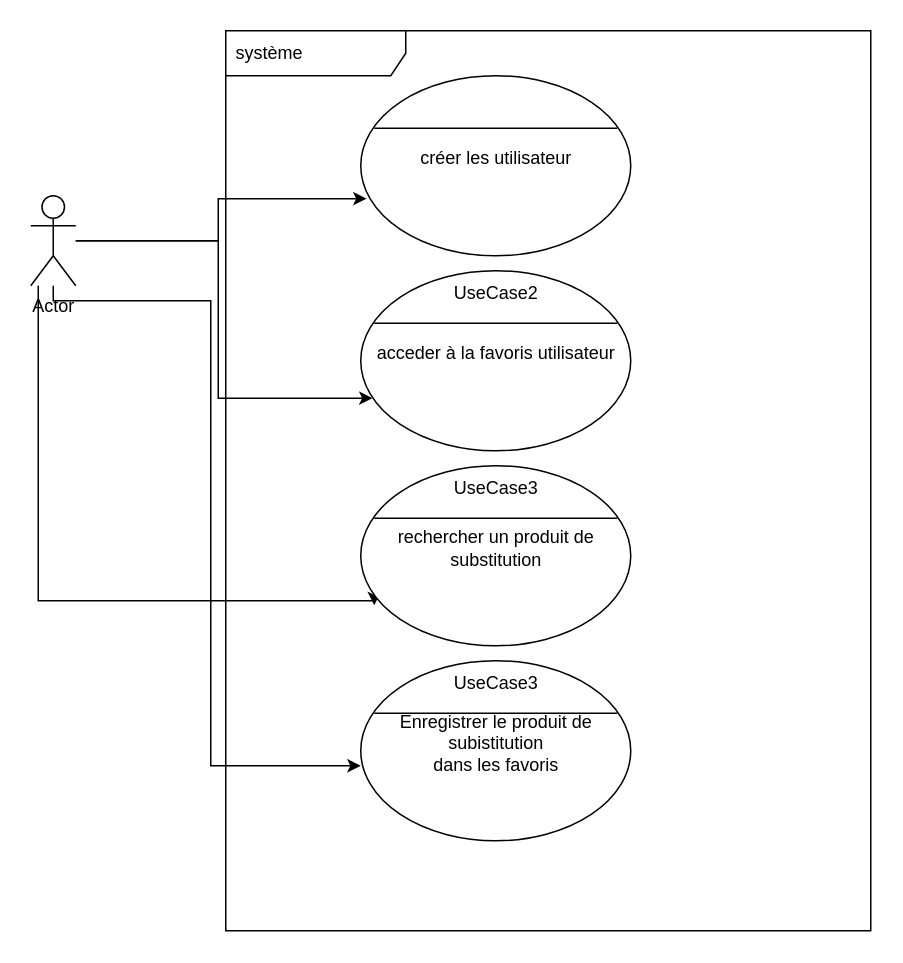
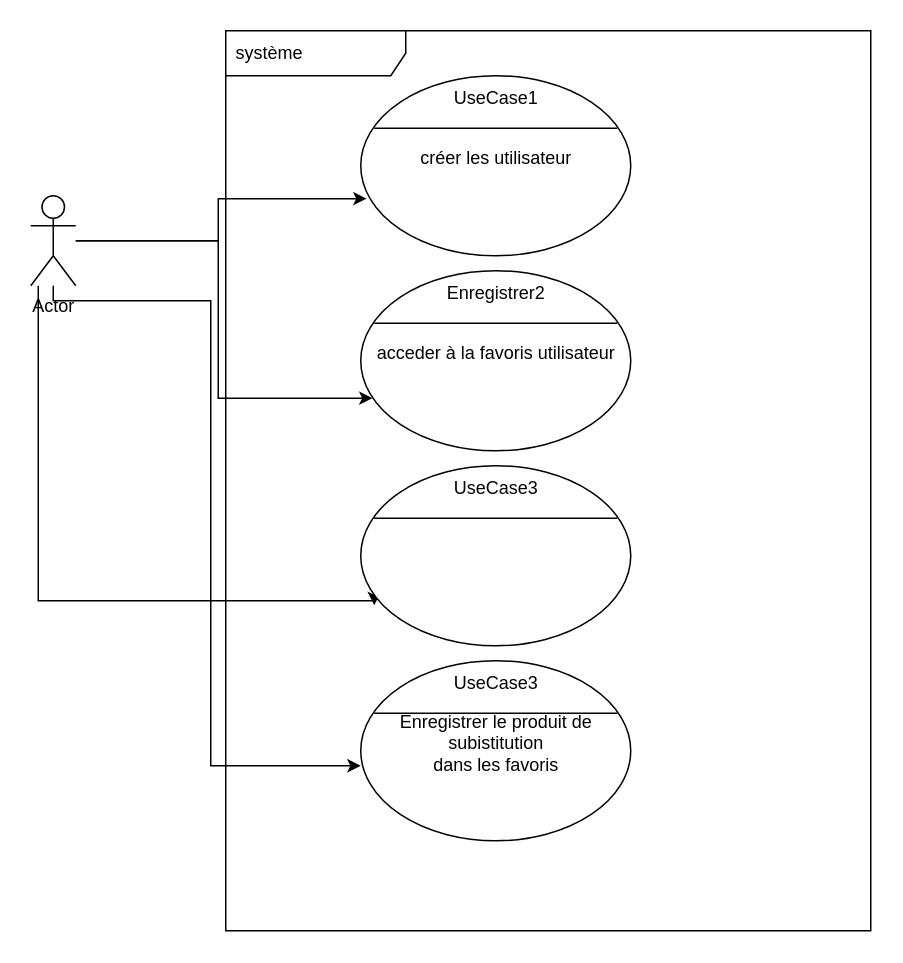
+ <mxCell id="9" value="UseCase1" style="html=1;strokeColor=none;fillColor=none;align=center;verticalAlign=middle;rotatable=0;" vertex="1" parent="8"><mxGeometry width="180" height="30" as="geometry" /></mxCell>
- <mxCell id="13" value="UseCase2" style="html=1;strokeColor=none;fillColor=none;align=center;verticalAlign=middle;rotatable=0;" vertex="1" parent="12"><mxGeometry width="180" height="30" as="geometry" /></mxCell>
+ <mxCell id="13" value="Enregistrer2" style="html=1;strokeColor=none;fillColor=none;align=center;verticalAlign=middle;rotatable=0;" vertex="1" parent="12"><mxGeometry width="180" height="30" as="geometry" /></mxCell>
- <mxCell id="19" value="rechercher un produit de &lt;br&gt;substitution" style="text;html=1;align=center;verticalAlign=middle;rotatable=0;" vertex="1" parent="16"><mxGeometry y="40" width="180" height="30" as="geometry" /></mxCell>
